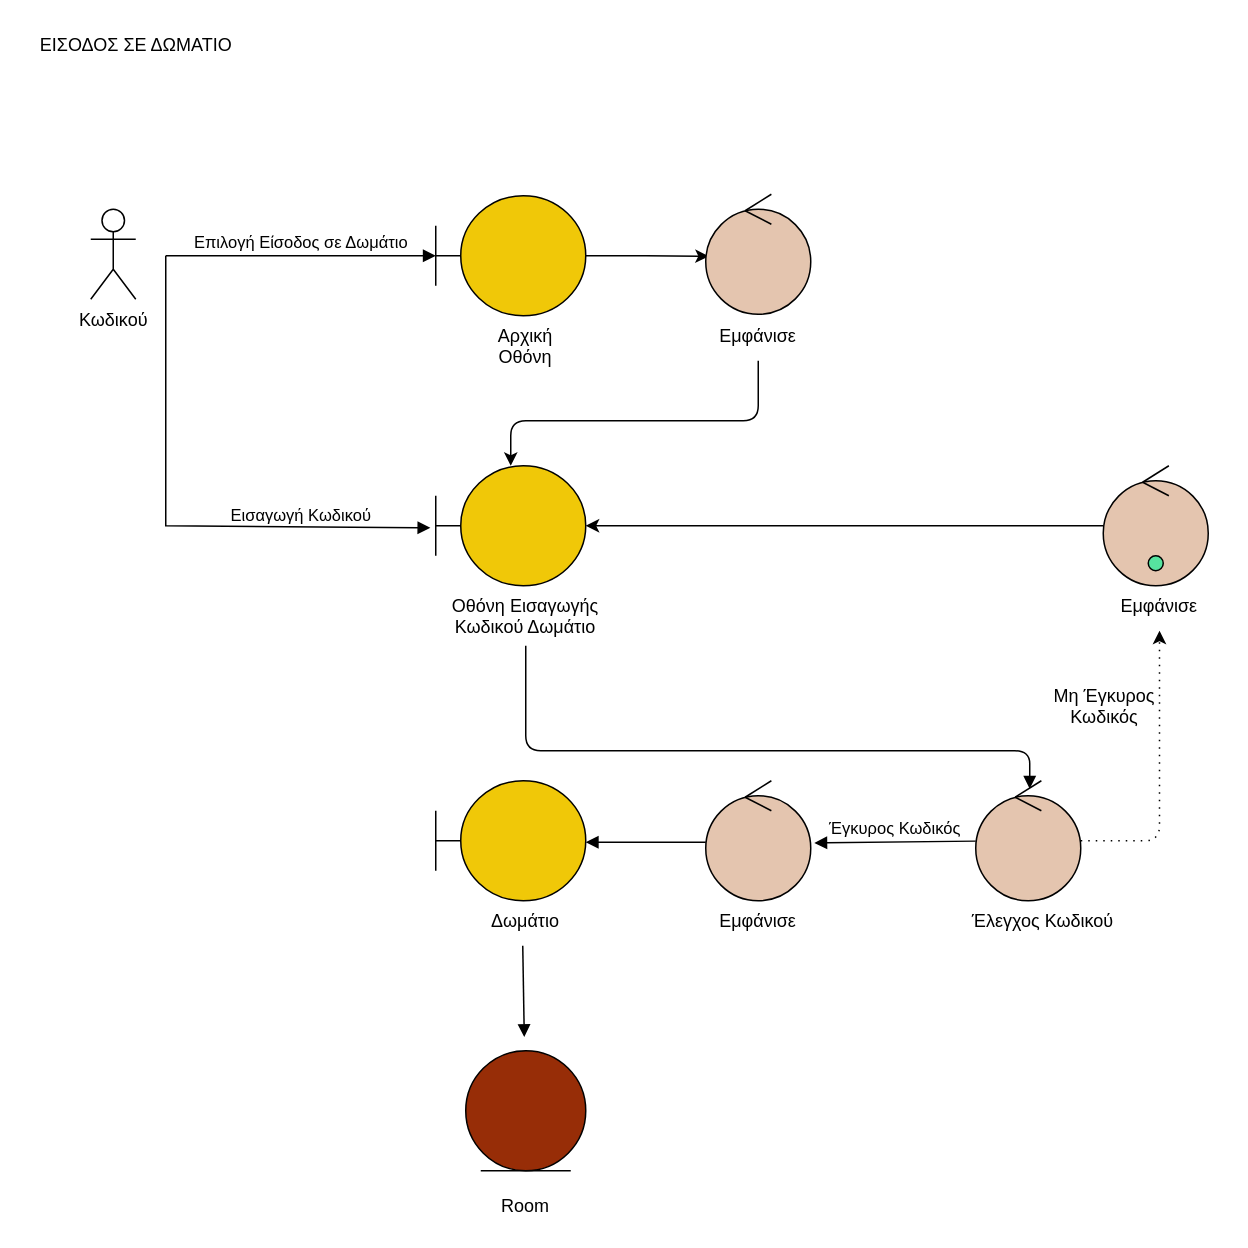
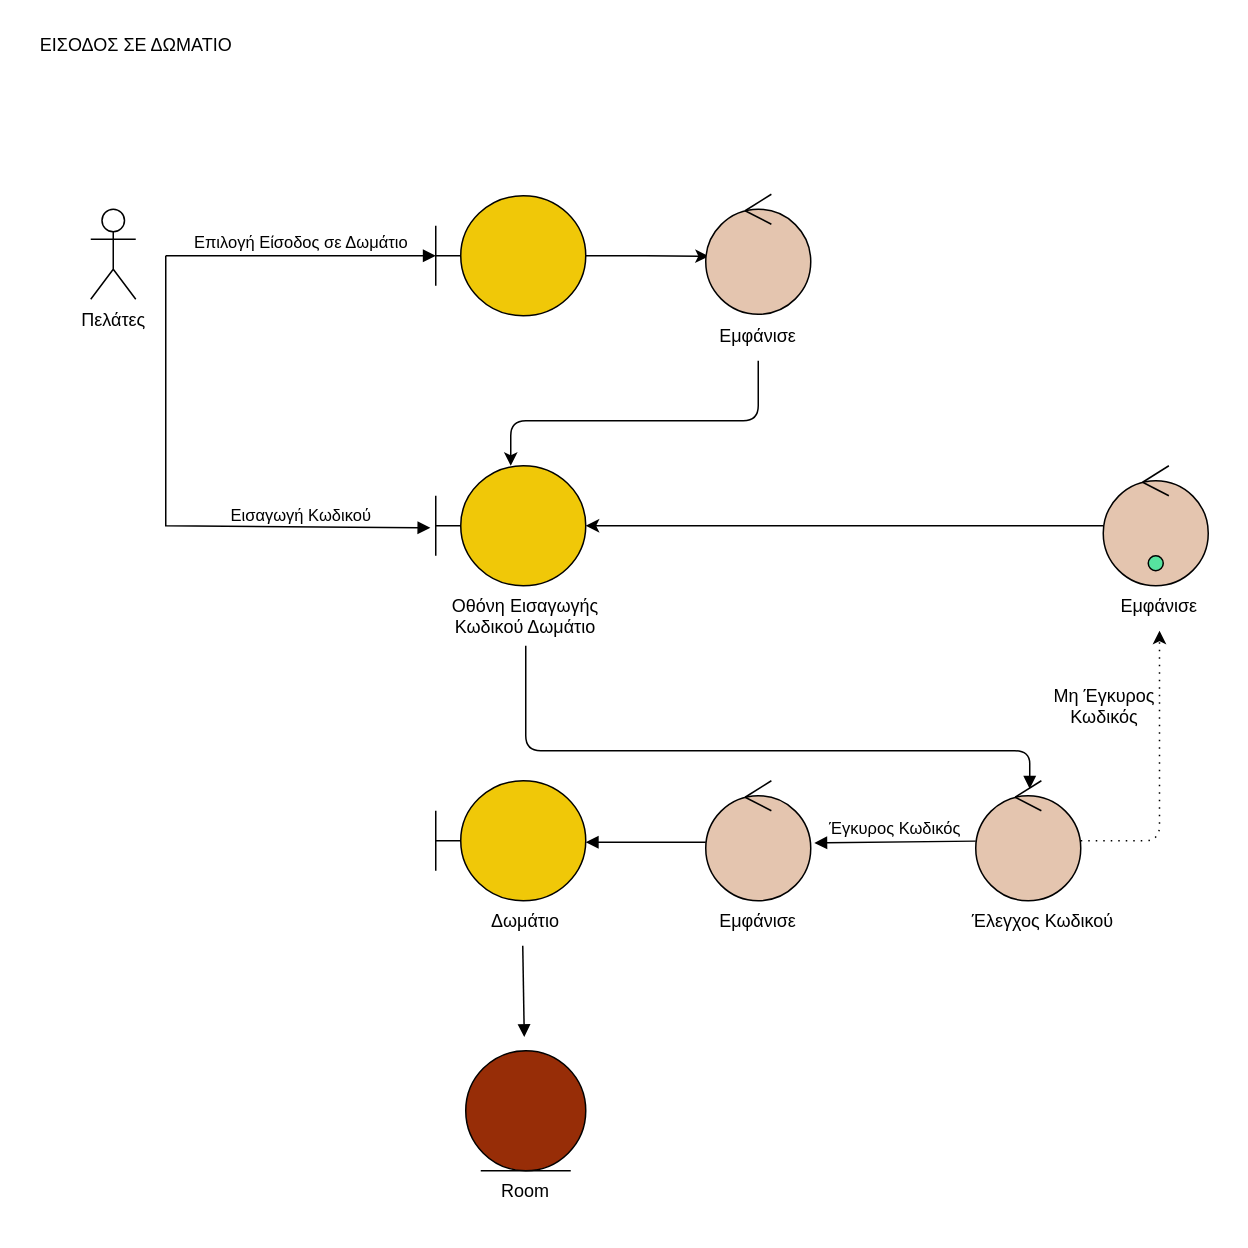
- <mxCell id="2" value="Κωδικού" style="shape=umlActor;verticalLabelPosition=bottom;verticalAlign=top;html=1;" parent="1" vertex="1"><mxGeometry x="60" y="139" width="30" height="60" as="geometry" /></mxCell>
+ <mxCell id="2" value="Πελάτες" style="shape=umlActor;verticalLabelPosition=bottom;verticalAlign=top;html=1;" parent="1" vertex="1"><mxGeometry x="60" y="139" width="30" height="60" as="geometry" /></mxCell>
- <mxCell id="21" value="&lt;meta charset=&quot;utf-8&quot;&gt;&lt;span style=&quot;font-family: helvetica; font-size: 12px; font-style: normal; font-weight: 400; letter-spacing: normal; text-indent: 0px; text-transform: none; word-spacing: 0px; display: inline; float: none;&quot;&gt;Αρχική&lt;/span&gt;&lt;br style=&quot;font-family: helvetica; font-size: 12px; font-style: normal; font-weight: 400; letter-spacing: normal; text-indent: 0px; text-transform: none; word-spacing: 0px;&quot;&gt;&lt;span style=&quot;font-family: helvetica; font-size: 12px; font-style: normal; font-weight: 400; letter-spacing: normal; text-indent: 0px; text-transform: none; word-spacing: 0px; display: inline; float: none;&quot;&gt;Οθόνη&lt;/span&gt;" style="text;whiteSpace=wrap;html=1;align=center;labelBackgroundColor=none;fontColor=default;" parent="1" vertex="1"><mxGeometry x="315" y="210" width="70" height="40" as="geometry" /></mxCell>
- <mxCell id="28" value="&lt;font face=&quot;helvetica&quot;&gt;Room&lt;br&gt;&lt;/font&gt;" style="text;whiteSpace=wrap;html=1;align=center;labelBackgroundColor=none;fontColor=default;" parent="1" vertex="1"><mxGeometry x="310" y="790" width="80" height="30" as="geometry" /></mxCell>
+ <mxCell id="28" value="&lt;font face=&quot;helvetica&quot;&gt;Room&lt;br&gt;&lt;/font&gt;" style="text;whiteSpace=wrap;html=1;align=center;labelBackgroundColor=none;fontColor=default;" parent="1" vertex="1"><mxGeometry x="310" y="780" width="80" height="30" as="geometry" /></mxCell>
